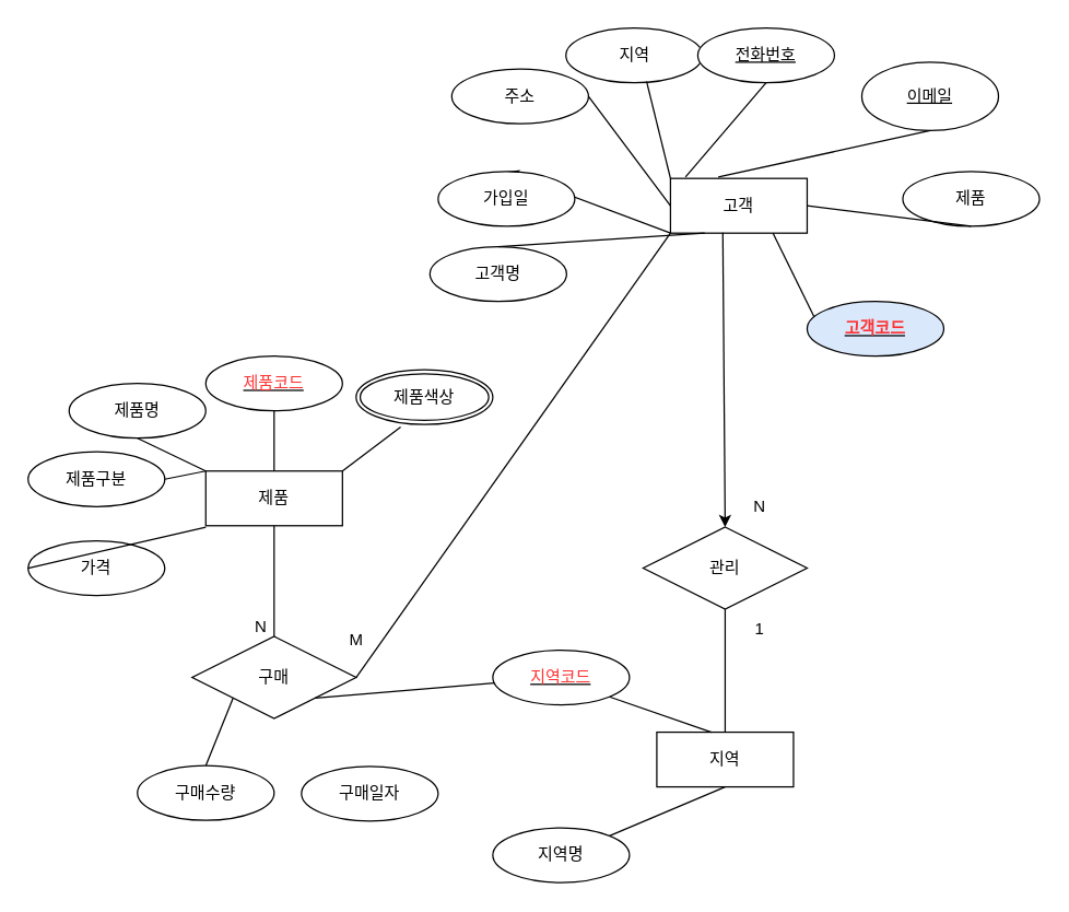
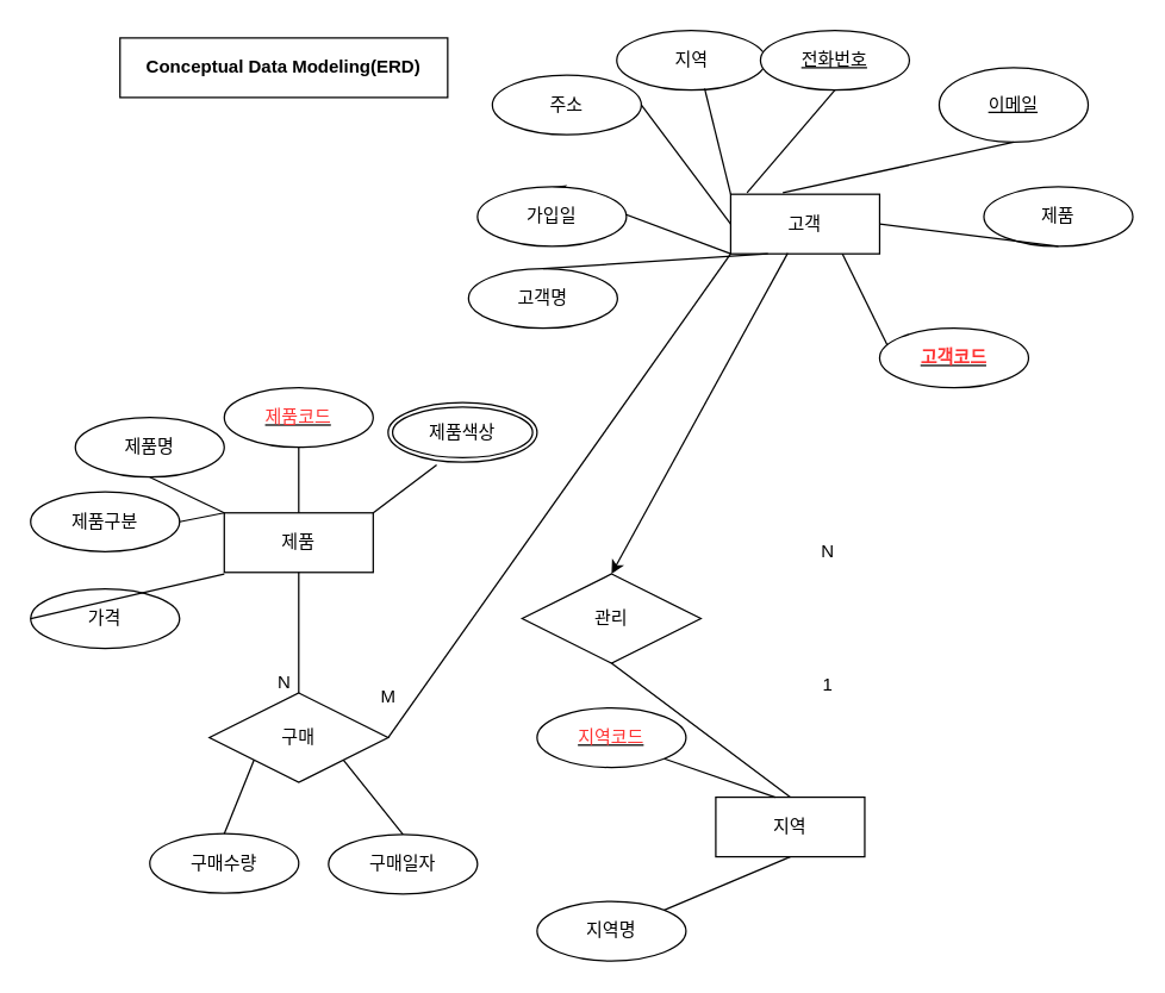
+ <mxCell id="45" value="&lt;b&gt;Conceptual Data Modeling(ERD)&lt;/b&gt;" style="whiteSpace=wrap;html=1;align=center;" parent="1" vertex="1"><mxGeometry x="80" y="25" width="220" height="40" as="geometry" /></mxCell>
- <mxCell id="15" value="&lt;u&gt;&lt;b&gt;&lt;font color=&quot;#ff3333&quot;&gt;고객코드&lt;/font&gt;&lt;/b&gt;&lt;/u&gt;" style="ellipse;whiteSpace=wrap;html=1;align=center;fillColor=#dae8fc;" parent="1" vertex="1"><mxGeometry x="590" y="220" width="100" height="40" as="geometry" /></mxCell>
+ <mxCell id="15" value="&lt;u&gt;&lt;b&gt;&lt;font color=&quot;#ff3333&quot;&gt;고객코드&lt;/font&gt;&lt;/b&gt;&lt;/u&gt;" style="ellipse;whiteSpace=wrap;html=1;align=center;" parent="1" vertex="1"><mxGeometry x="590" y="220" width="100" height="40" as="geometry" /></mxCell>
- <mxCell id="35" value="관리" style="shape=rhombus;perimeter=rhombusPerimeter;whiteSpace=wrap;html=1;align=center;" parent="1" vertex="1"><mxGeometry x="470" y="385" width="120" height="60" as="geometry" /></mxCell>
+ <mxCell id="35" value="관리" style="shape=rhombus;perimeter=rhombusPerimeter;whiteSpace=wrap;html=1;align=center;" parent="1" vertex="1"><mxGeometry x="350" y="385" width="120" height="60" as="geometry" /></mxCell>
- <mxCell id="44" value="" style="endArrow=none;html=1;rounded=0;exitX=1;exitY=1;exitDx=0;exitDy=0;" parent="1" source="39" target="19" edge="1"><mxGeometry relative="1" as="geometry"><mxPoint x="220" y="585" as="sourcePoint" /><mxPoint x="380" y="585" as="targetPoint" /></mxGeometry></mxCell>
+ <mxCell id="44" value="" style="endArrow=none;html=1;rounded=0;exitX=1;exitY=1;exitDx=0;exitDy=0;entryX=0.5;entryY=0;entryDx=0;entryDy=0;" parent="1" source="39" target="41" edge="1"><mxGeometry relative="1" as="geometry"><mxPoint x="220" y="585" as="sourcePoint" /><mxPoint x="380" y="585" as="targetPoint" /></mxGeometry></mxCell>
